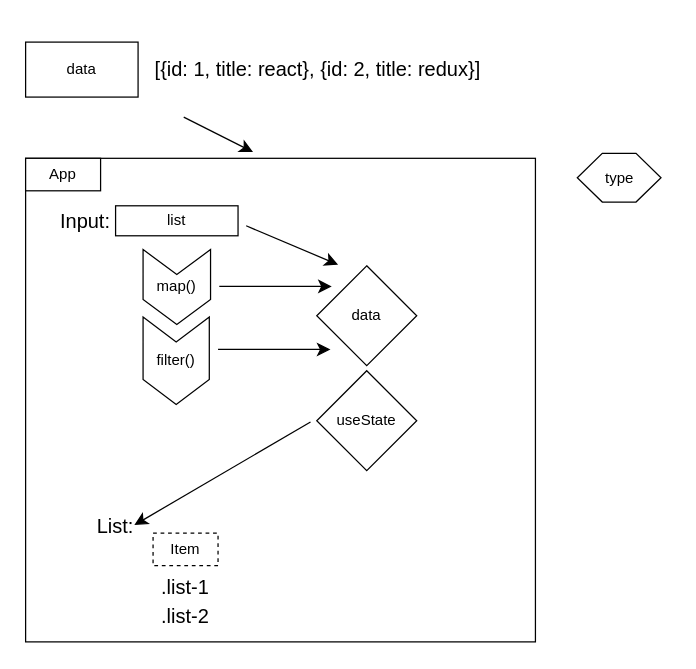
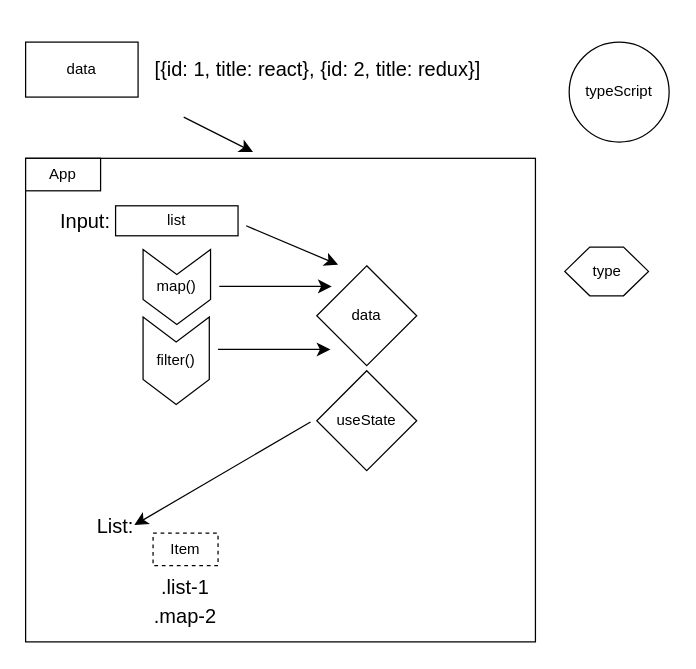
+ <mxCell id="21" value="typeScript" style="ellipse;whiteSpace=wrap;html=1;" parent="1" vertex="1"><mxGeometry x="455" y="33" width="80" height="80" as="geometry" /></mxCell>
- <mxCell id="22" value="type" style="shape=hexagon;perimeter=hexagonPerimeter2;whiteSpace=wrap;html=1;fixedSize=1;" parent="1" vertex="1"><mxGeometry x="461.5" y="122" width="67" height="39" as="geometry" /></mxCell>
+ <mxCell id="22" value="type" style="shape=hexagon;perimeter=hexagonPerimeter2;whiteSpace=wrap;html=1;fixedSize=1;" parent="1" vertex="1"><mxGeometry x="451.5" y="197" width="67" height="39" as="geometry" /></mxCell>
- <mxCell id="20" value=".list-2" style="text;strokeColor=none;fillColor=none;html=1;align=center;verticalAlign=middle;whiteSpace=wrap;rounded=0;fontSize=16;" parent="1" vertex="1"><mxGeometry x="118" y="477" width="60" height="30" as="geometry" /></mxCell>
+ <mxCell id="20" value=".map-2" style="text;strokeColor=none;fillColor=none;html=1;align=center;verticalAlign=middle;whiteSpace=wrap;rounded=0;fontSize=16;" parent="1" vertex="1"><mxGeometry x="118" y="477" width="60" height="30" as="geometry" /></mxCell>
